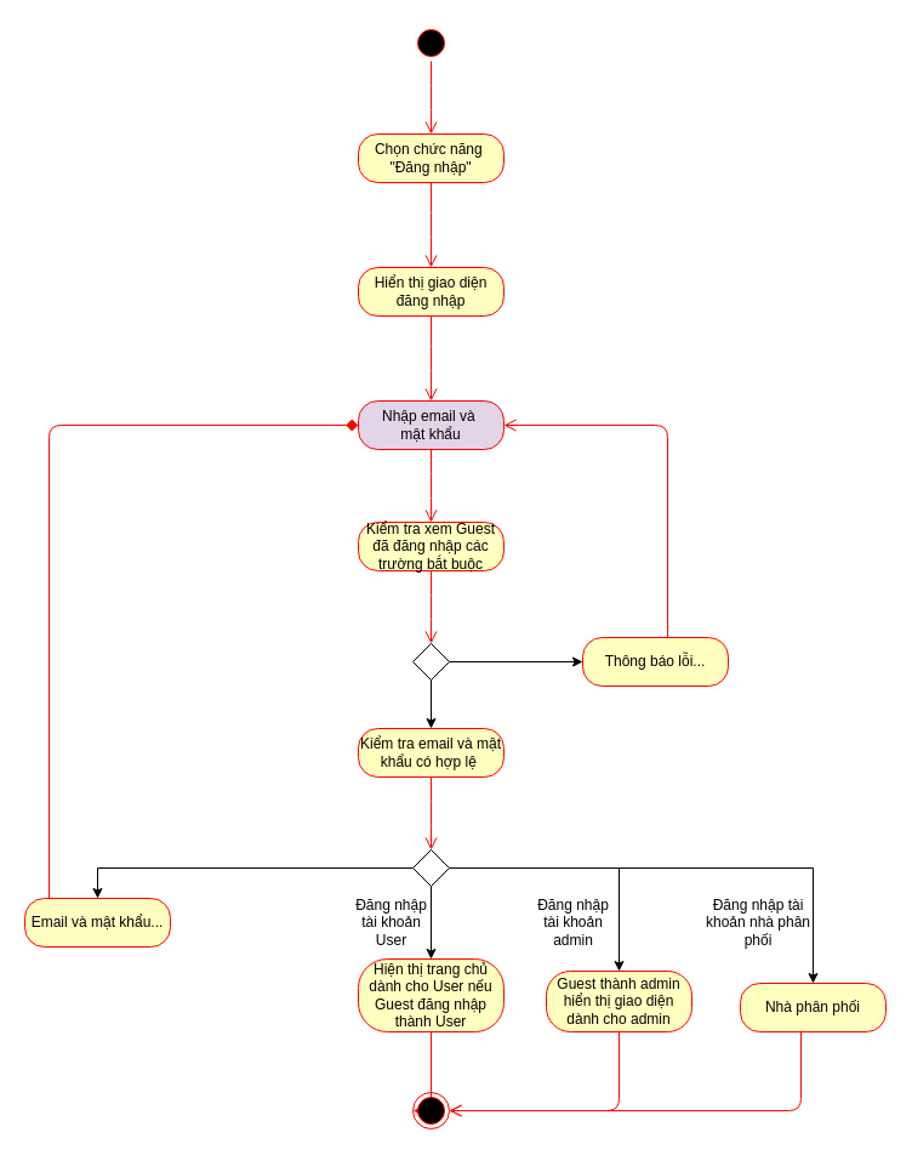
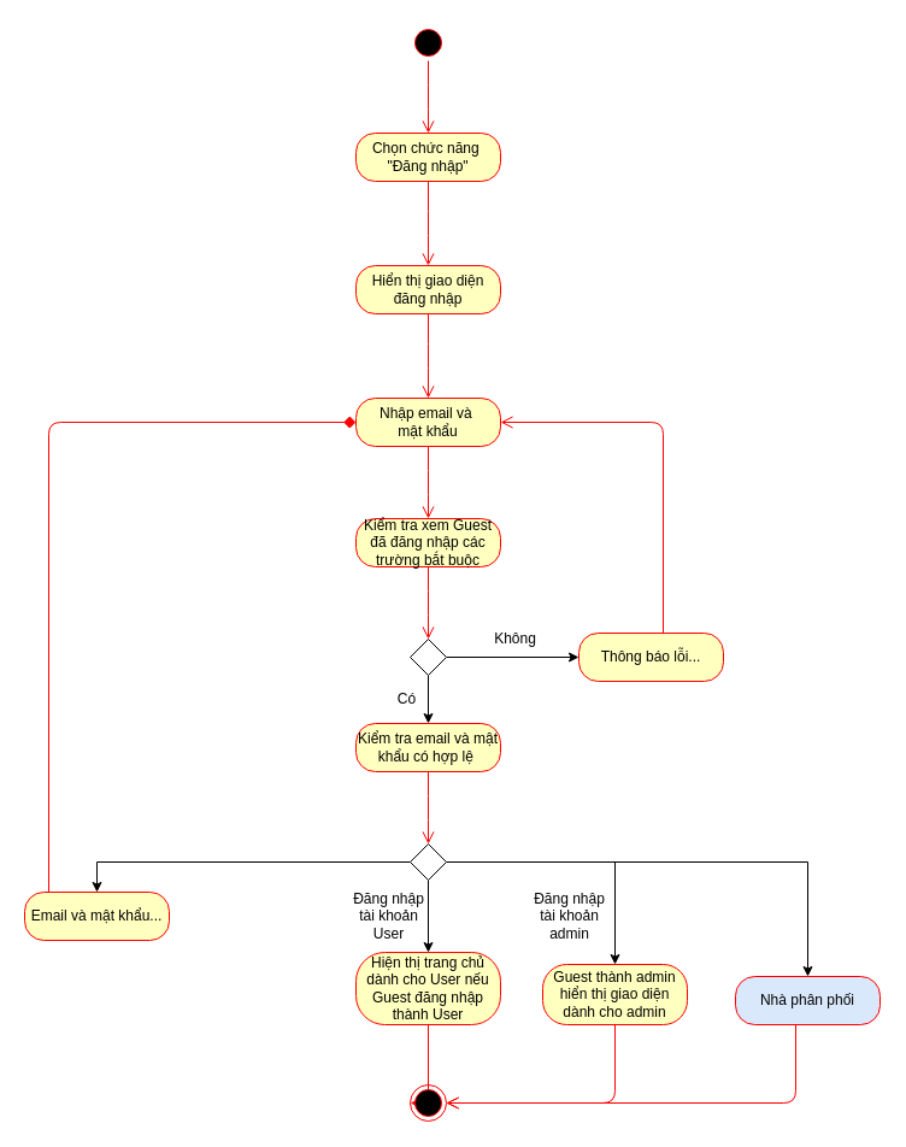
- <mxCell id="8" value="Nhập email và&amp;nbsp;&lt;br&gt;mật khẩu" style="rounded=1;whiteSpace=wrap;html=1;arcSize=40;fontColor=#000000;fillColor=#e1d5e7;strokeColor=#ff0000;" vertex="1" parent="1"><mxGeometry x="295" y="330" width="120" height="40" as="geometry" /></mxCell>
+ <mxCell id="8" value="Nhập email và&amp;nbsp;&lt;br&gt;mật khẩu" style="rounded=1;whiteSpace=wrap;html=1;arcSize=40;fontColor=#000000;fillColor=#ffffc0;strokeColor=#ff0000;" vertex="1" parent="1"><mxGeometry x="295" y="330" width="120" height="40" as="geometry" /></mxCell>
+ <mxCell id="34" value="Không" style="text;html=1;strokeColor=none;fillColor=none;align=center;verticalAlign=middle;whiteSpace=wrap;rounded=0;" vertex="1" parent="1"><mxGeometry x="385" y="520" width="85" height="20" as="geometry" /></mxCell>
+ <mxCell id="33" value="Có" style="text;html=1;strokeColor=none;fillColor=none;align=center;verticalAlign=middle;whiteSpace=wrap;rounded=0;" vertex="1" parent="1"><mxGeometry x="305" y="570" width="65" height="20" as="geometry" /></mxCell>
- <mxCell id="37" value="Đăng nhập tài khoản nhà phân phối" style="text;html=1;strokeColor=none;fillColor=none;align=center;verticalAlign=middle;whiteSpace=wrap;rounded=0;" vertex="1" parent="1"><mxGeometry x="580" y="750" width="90" height="20" as="geometry" /></mxCell>
- <mxCell id="30" value="Nhà phân phối" style="rounded=1;whiteSpace=wrap;html=1;arcSize=40;fontColor=#000000;fillColor=#ffffc0;strokeColor=#ff0000;" vertex="1" parent="1"><mxGeometry x="610" y="810" width="120" height="40" as="geometry" /></mxCell>
+ <mxCell id="30" value="Nhà phân phối" style="rounded=1;whiteSpace=wrap;html=1;arcSize=40;fontColor=#000000;fillColor=#dae8fc;strokeColor=#ff0000;" vertex="1" parent="1"><mxGeometry x="610" y="810" width="120" height="40" as="geometry" /></mxCell>
